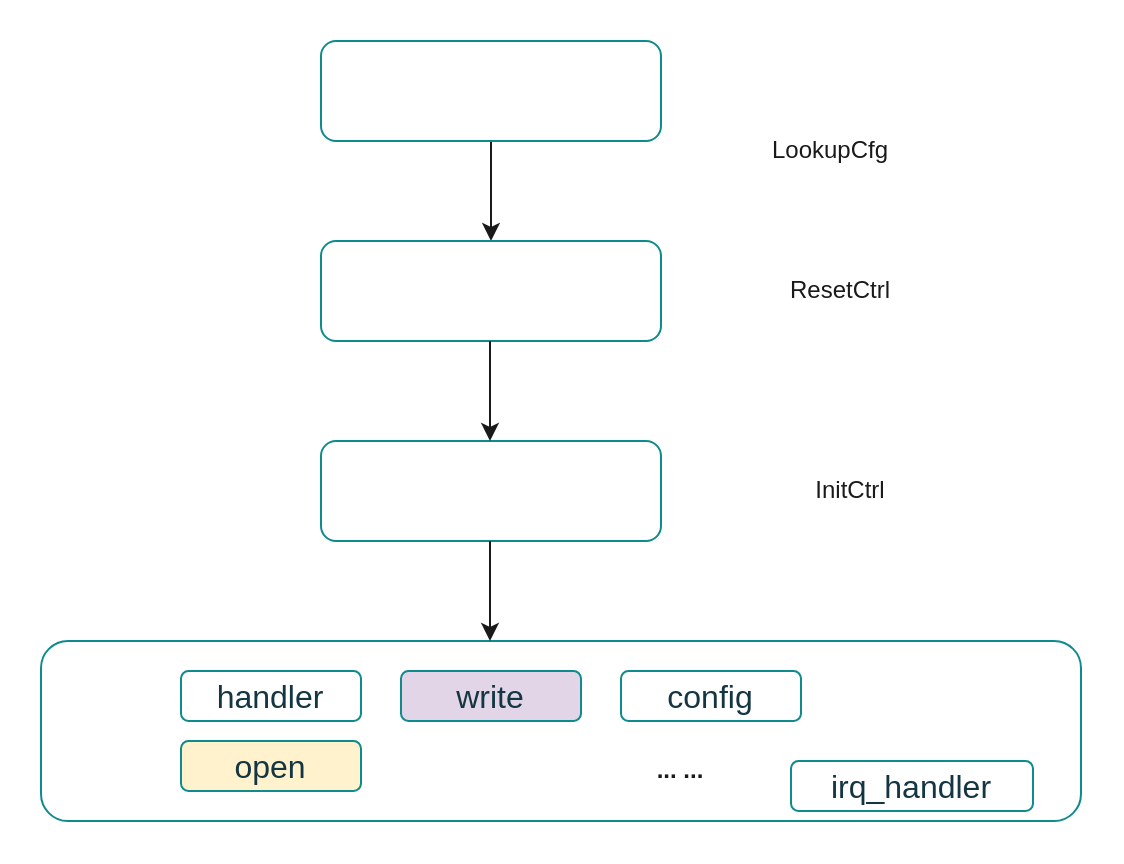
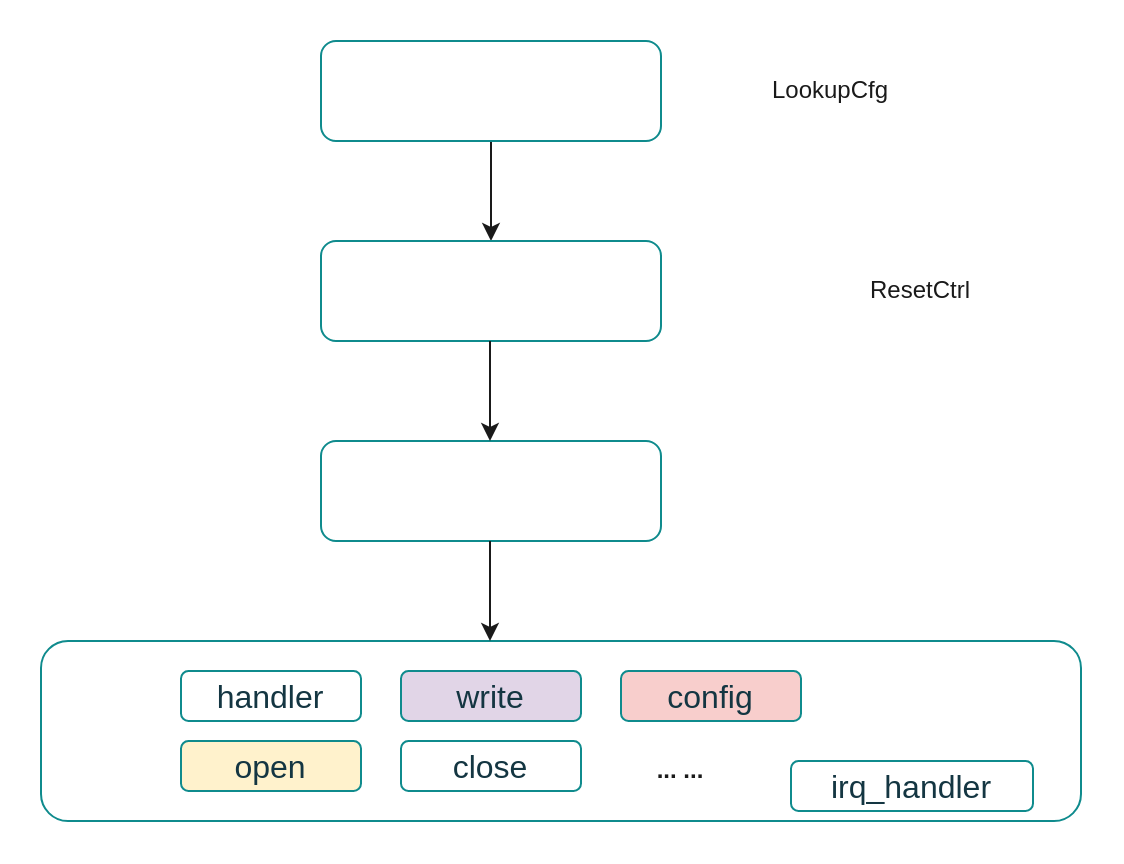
- <mxCell id="16" value="LookupCfg" style="text;html=1;strokeColor=none;fillColor=none;align=center;verticalAlign=middle;whiteSpace=wrap;rounded=0;fontColor=#1A1A1A;" vertex="1" parent="1"><mxGeometry x="350" y="65" width="130" height="20" as="geometry" /></mxCell>
+ <mxCell id="16" value="LookupCfg" style="text;html=1;strokeColor=none;fillColor=none;align=center;verticalAlign=middle;whiteSpace=wrap;rounded=0;fontColor=#1A1A1A;" vertex="1" parent="1"><mxGeometry x="350" y="35" width="130" height="20" as="geometry" /></mxCell>
- <mxCell id="17" value="ResetCtrl" style="text;html=1;strokeColor=none;fillColor=none;align=center;verticalAlign=middle;whiteSpace=wrap;rounded=0;fontColor=#1A1A1A;" vertex="1" parent="1"><mxGeometry x="350" y="135" width="140" height="20" as="geometry" /></mxCell>
+ <mxCell id="17" value="ResetCtrl" style="text;html=1;strokeColor=none;fillColor=none;align=center;verticalAlign=middle;whiteSpace=wrap;rounded=0;fontColor=#1A1A1A;" vertex="1" parent="1"><mxGeometry x="390" y="135" width="140" height="20" as="geometry" /></mxCell>
- <mxCell id="18" value="InitCtrl" style="text;html=1;strokeColor=none;fillColor=none;align=center;verticalAlign=middle;whiteSpace=wrap;rounded=0;fontColor=#1A1A1A;" vertex="1" parent="1"><mxGeometry x="350" y="235" width="150" height="20" as="geometry" /></mxCell>
- <mxCell id="9" value="&lt;span style=&quot;font-size: 16px&quot;&gt;config&lt;/span&gt;" style="rounded=1;whiteSpace=wrap;html=1;sketch=0;fontColor=#143642;strokeColor=#0F8B8D;fillColor=#FFFFFF;" vertex="1" parent="1"><mxGeometry x="310" y="335" width="90" height="25" as="geometry" /></mxCell>
+ <mxCell id="9" value="&lt;span style=&quot;font-size: 16px&quot;&gt;config&lt;/span&gt;" style="rounded=1;whiteSpace=wrap;html=1;sketch=0;fontColor=#143642;strokeColor=#0F8B8D;fillColor=#f8cecc;" vertex="1" parent="1"><mxGeometry x="310" y="335" width="90" height="25" as="geometry" /></mxCell>
+ <mxCell id="12" value="&lt;span style=&quot;font-size: 16px&quot;&gt;close&lt;/span&gt;" style="rounded=1;whiteSpace=wrap;html=1;sketch=0;fontColor=#143642;strokeColor=#0F8B8D;fillColor=#FFFFFF;" vertex="1" parent="1"><mxGeometry x="200" y="370" width="90" height="25" as="geometry" /></mxCell>
